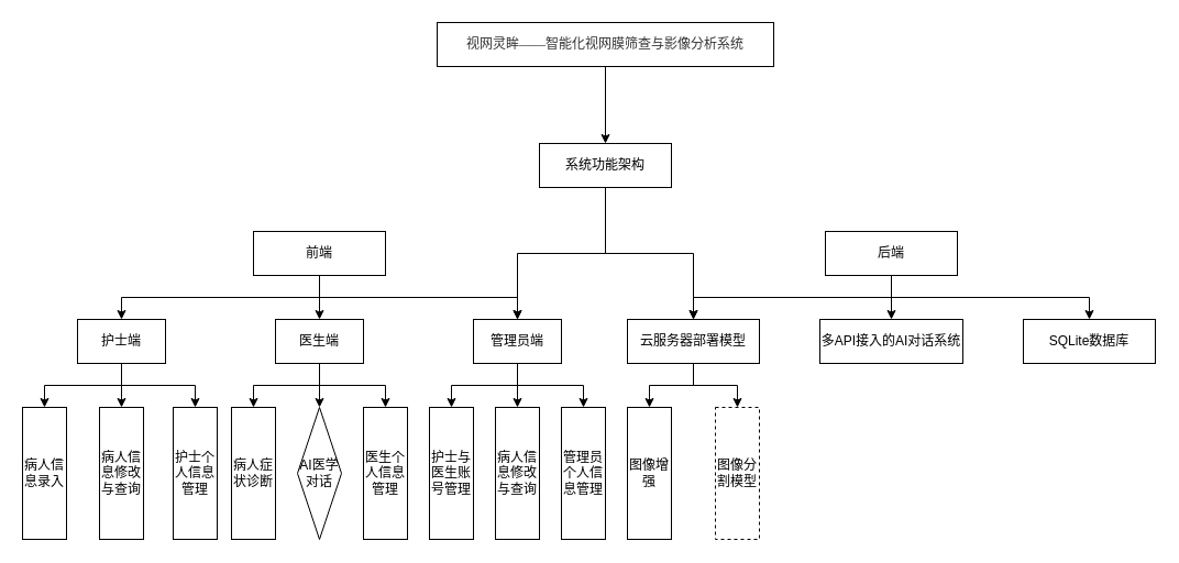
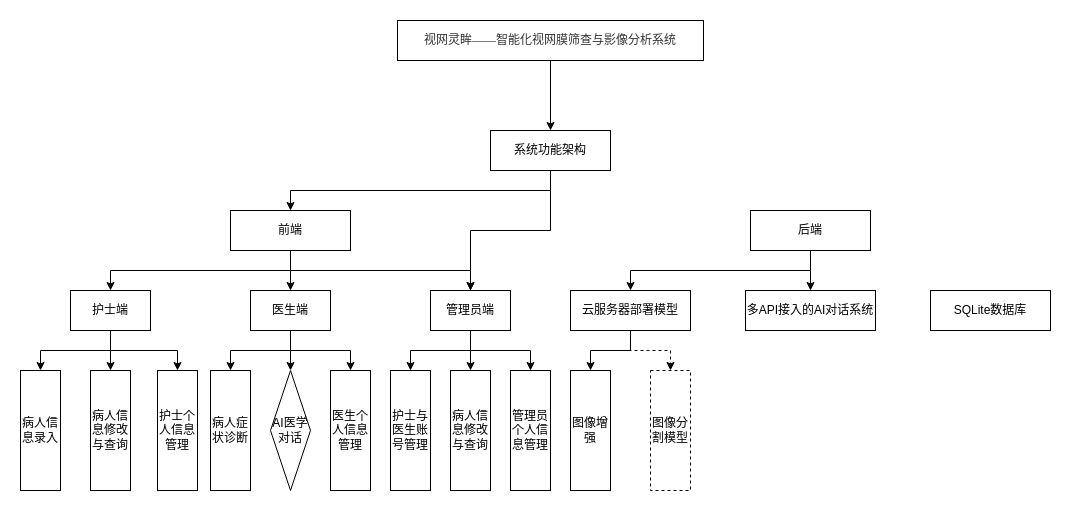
- <mxCell id="4" style="edgeStyle=orthogonalEdgeStyle;rounded=0;orthogonalLoop=1;jettySize=auto;html=1;exitX=0.5;exitY=1;exitDx=0;exitDy=0;" edge="1" parent="1" source="6" target="29"><mxGeometry relative="1" as="geometry" /></mxCell>
+ <mxCell id="4" style="edgeStyle=orthogonalEdgeStyle;rounded=0;orthogonalLoop=1;jettySize=auto;html=1;exitX=0.5;exitY=1;exitDx=0;exitDy=0;entryX=0.5;entryY=0;entryDx=0;entryDy=0;" edge="1" parent="1" source="6" target="10"><mxGeometry relative="1" as="geometry" /></mxCell>
- <mxCell id="13" style="edgeStyle=orthogonalEdgeStyle;rounded=0;orthogonalLoop=1;jettySize=auto;html=1;exitX=0.5;exitY=1;exitDx=0;exitDy=0;" edge="1" parent="1" source="14" target="31"><mxGeometry relative="1" as="geometry" /></mxCell>
- <mxCell id="28" style="edgeStyle=orthogonalEdgeStyle;rounded=0;orthogonalLoop=1;jettySize=auto;html=1;exitX=0.5;exitY=1;exitDx=0;exitDy=0;entryX=0.5;entryY=0;entryDx=0;entryDy=0;" edge="1" parent="1" source="29" target="42"><mxGeometry relative="1" as="geometry" /></mxCell>
+ <mxCell id="28" style="edgeStyle=orthogonalEdgeStyle;rounded=0;orthogonalLoop=1;jettySize=auto;html=1;exitX=0.5;exitY=1;exitDx=0;exitDy=0;entryX=0.5;entryY=0;entryDx=0;entryDy=0;dashed=1;" edge="1" parent="1" source="29" target="42"><mxGeometry relative="1" as="geometry" /></mxCell>
